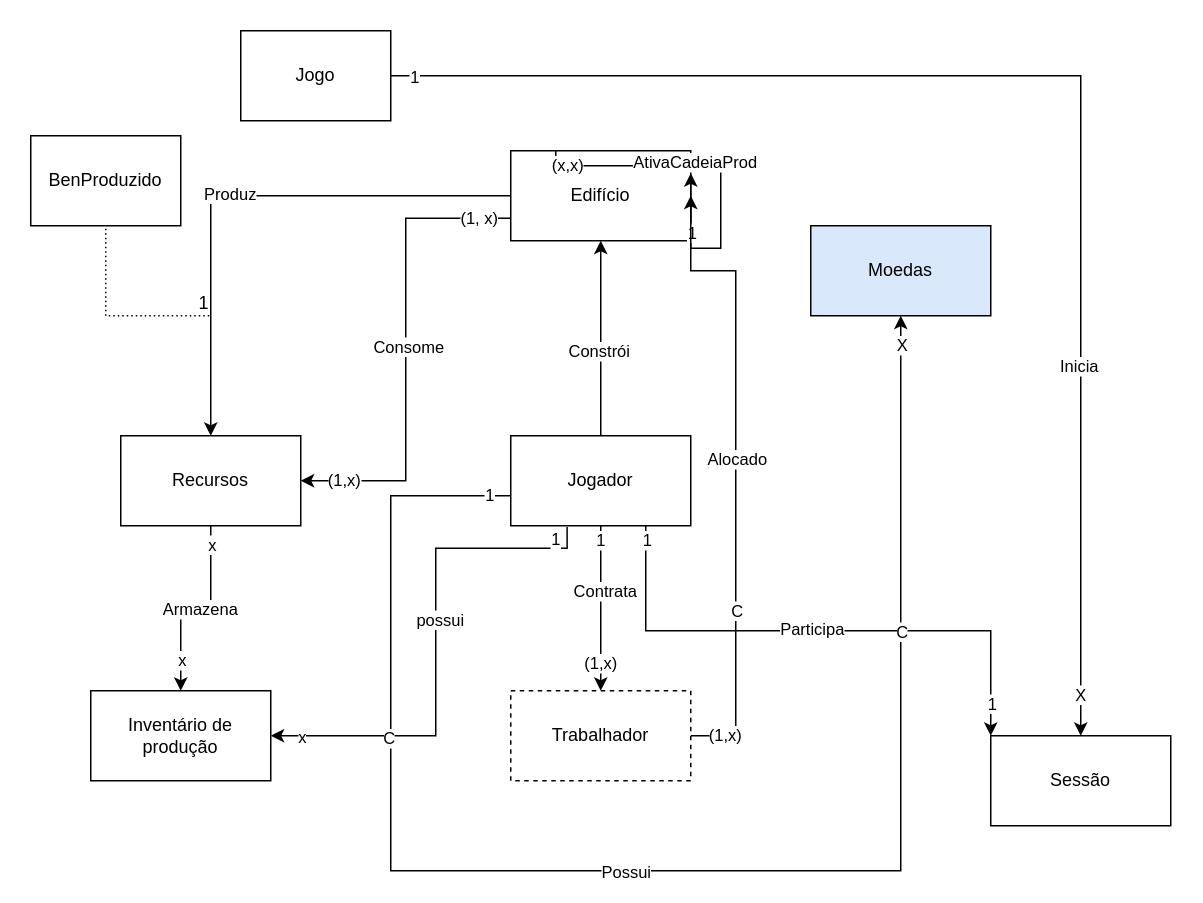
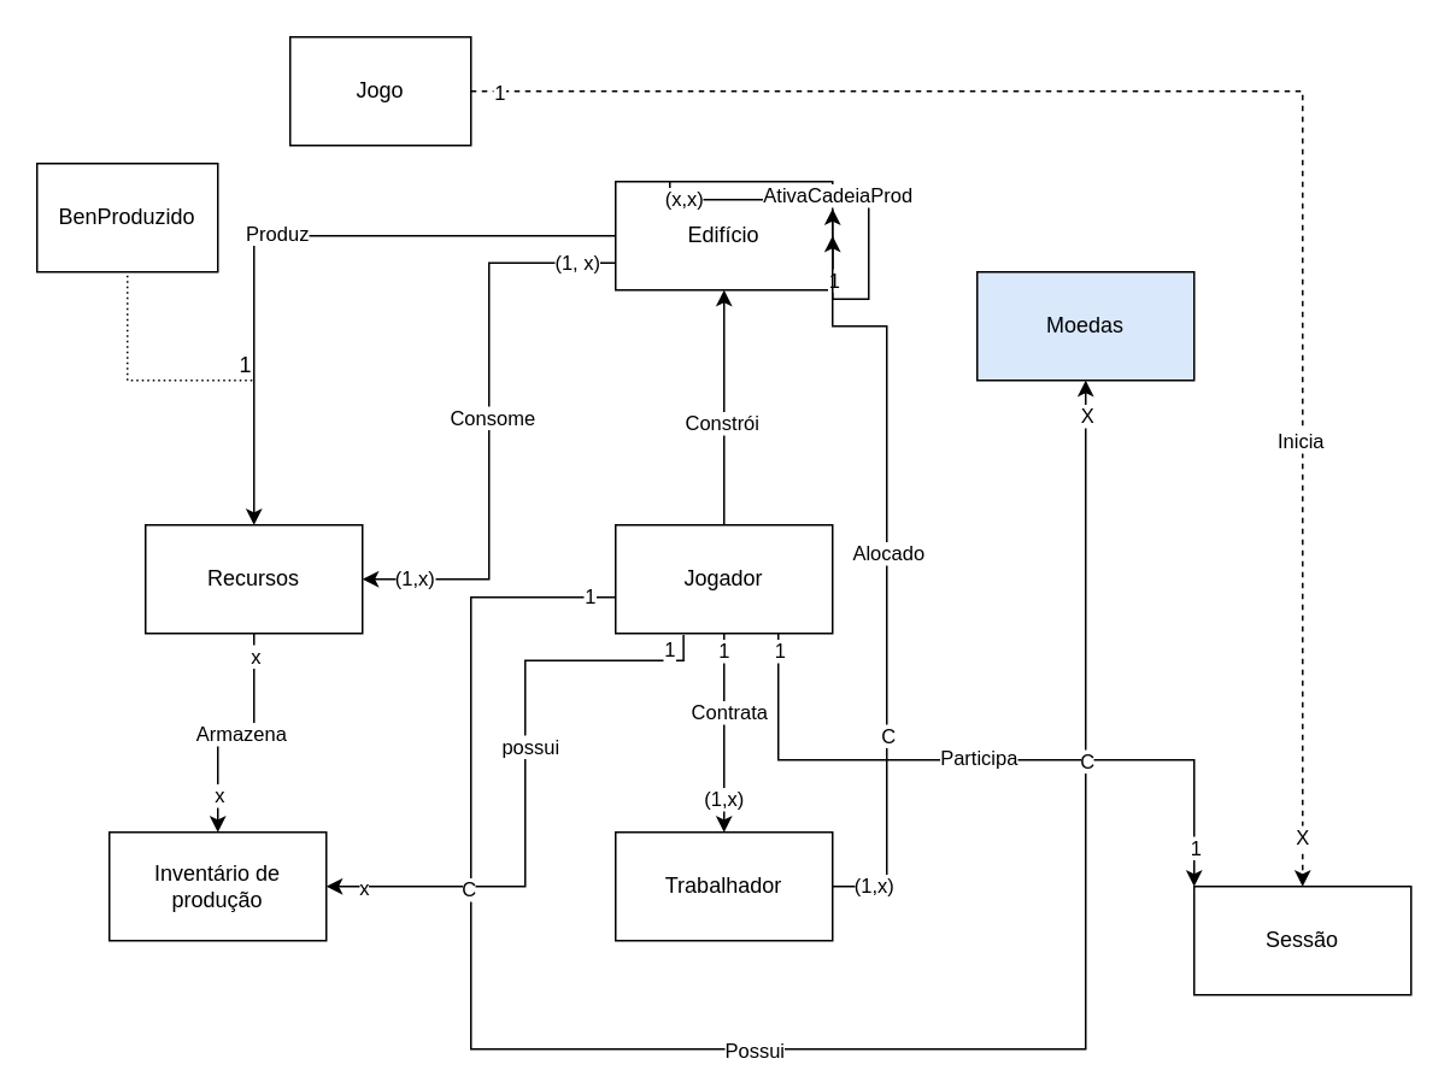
- <mxCell id="42" style="edgeStyle=orthogonalEdgeStyle;rounded=0;orthogonalLoop=1;jettySize=auto;html=1;exitX=1;exitY=0.5;exitDx=0;exitDy=0;" edge="1" parent="1" source="46" target="47"><mxGeometry relative="1" as="geometry" /></mxCell>
+ <mxCell id="42" style="edgeStyle=orthogonalEdgeStyle;rounded=0;orthogonalLoop=1;jettySize=auto;html=1;exitX=1;exitY=0.5;exitDx=0;exitDy=0;dashed=1;" edge="1" parent="1" source="46" target="47"><mxGeometry relative="1" as="geometry" /></mxCell>
- <mxCell id="40" value="Trabalhador" style="rounded=0;whiteSpace=wrap;html=1;dashed=1;" vertex="1" parent="1"><mxGeometry x="340" y="460" width="120" height="60" as="geometry" /></mxCell>
+ <mxCell id="40" value="Trabalhador" style="rounded=0;whiteSpace=wrap;html=1;" vertex="1" parent="1"><mxGeometry x="340" y="460" width="120" height="60" as="geometry" /></mxCell>
